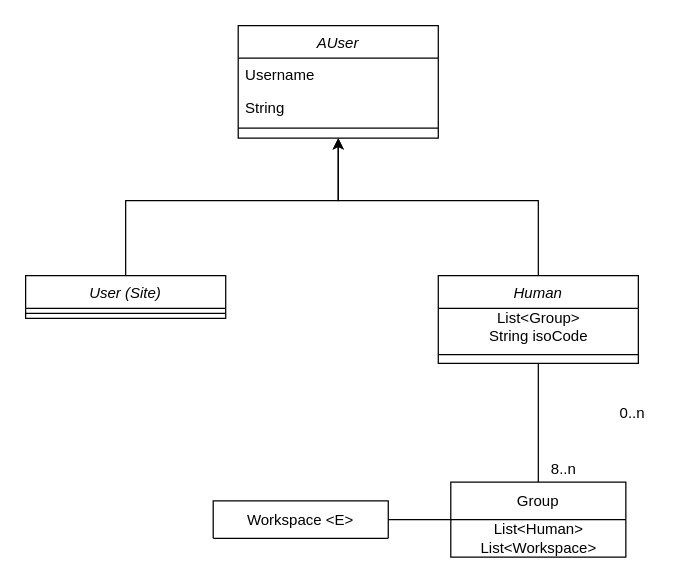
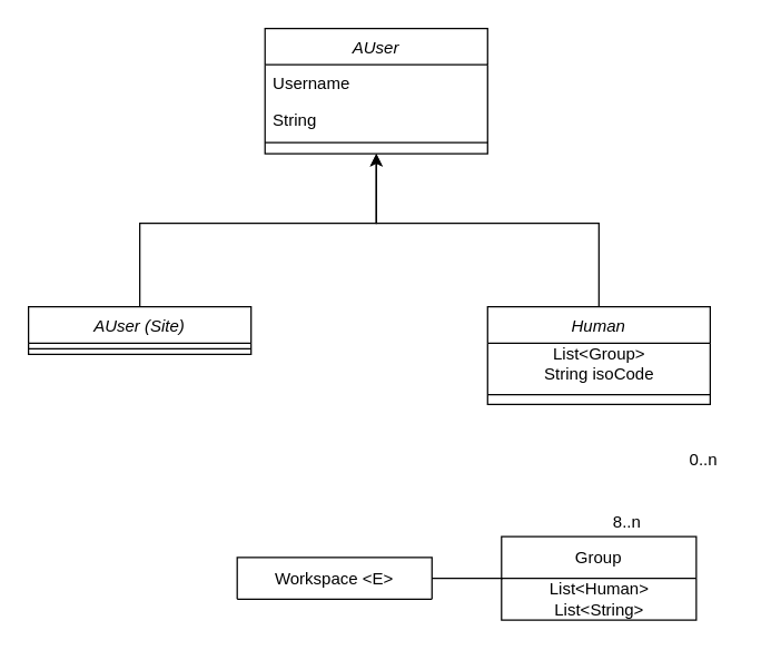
- <mxCell id="6" value="User (Site)" style="swimlane;fontStyle=2;align=center;verticalAlign=top;childLayout=stackLayout;horizontal=1;startSize=26;horizontalStack=0;resizeParent=1;resizeLast=0;collapsible=1;marginBottom=0;rounded=0;shadow=0;strokeWidth=1;" vertex="1" parent="1"><mxGeometry x="20" y="220" width="160" height="34" as="geometry"><mxRectangle x="230" y="140" width="160" height="26" as="alternateBounds" /></mxGeometry></mxCell>
+ <mxCell id="6" value="AUser (Site)" style="swimlane;fontStyle=2;align=center;verticalAlign=top;childLayout=stackLayout;horizontal=1;startSize=26;horizontalStack=0;resizeParent=1;resizeLast=0;collapsible=1;marginBottom=0;rounded=0;shadow=0;strokeWidth=1;" vertex="1" parent="1"><mxGeometry x="20" y="220" width="160" height="34" as="geometry"><mxRectangle x="230" y="140" width="160" height="26" as="alternateBounds" /></mxGeometry></mxCell>
- <mxCell id="13" value="" style="endArrow=none;html=1;rounded=0;entryX=0.5;entryY=1;entryDx=0;entryDy=0;exitX=0;exitY=1;exitDx=0;exitDy=0;exitPerimeter=0;" edge="1" parent="1" source="18" target="8"><mxGeometry width="50" height="50" relative="1" as="geometry"><mxPoint x="430" y="330" as="sourcePoint" /><mxPoint x="350" y="260" as="targetPoint" /></mxGeometry></mxCell>
- <mxCell id="15" value="List&amp;lt;Human&amp;gt;&lt;br&gt;List&amp;lt;Workspace&amp;gt;" style="text;html=1;align=center;verticalAlign=middle;resizable=0;points=[];autosize=1;strokeColor=none;fillColor=none;" vertex="1" parent="14"><mxGeometry y="30" width="140" height="30" as="geometry" /></mxCell>
+ <mxCell id="15" value="List&amp;lt;Human&amp;gt;&lt;br&gt;List&amp;lt;String&amp;gt;" style="text;html=1;align=center;verticalAlign=middle;resizable=0;points=[];autosize=1;strokeColor=none;fillColor=none;" vertex="1" parent="14"><mxGeometry y="30" width="140" height="30" as="geometry" /></mxCell>
